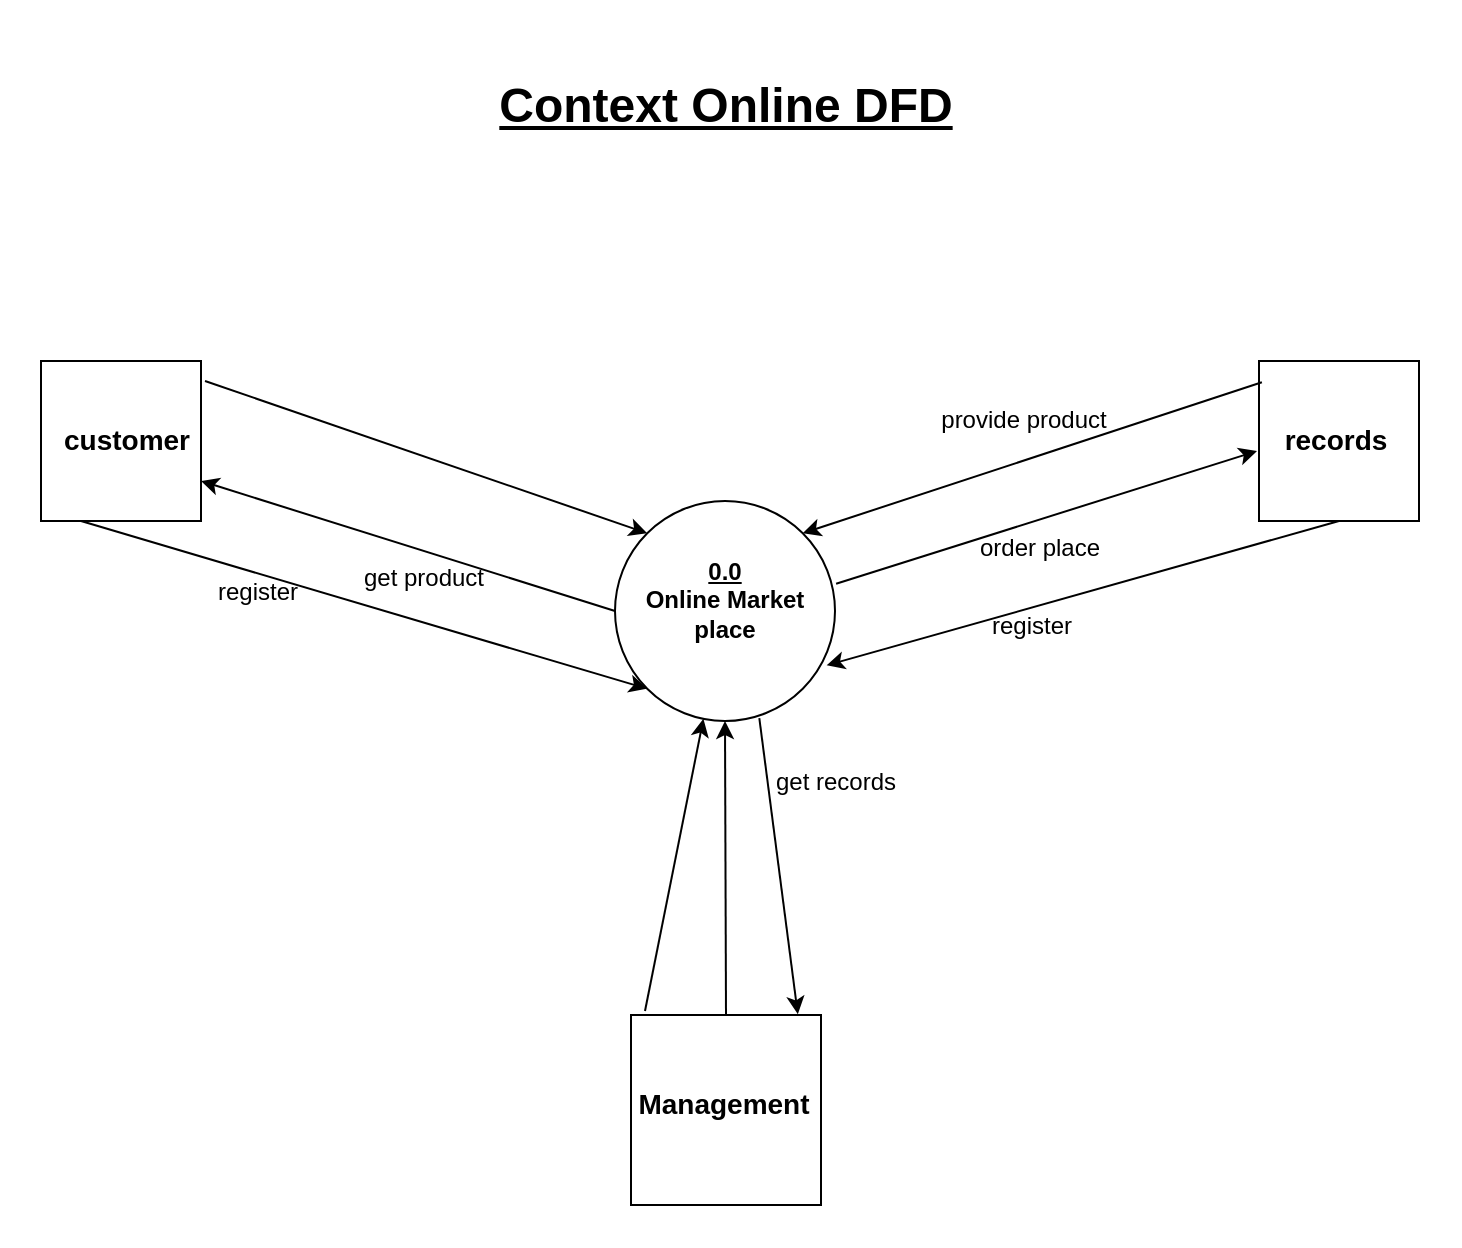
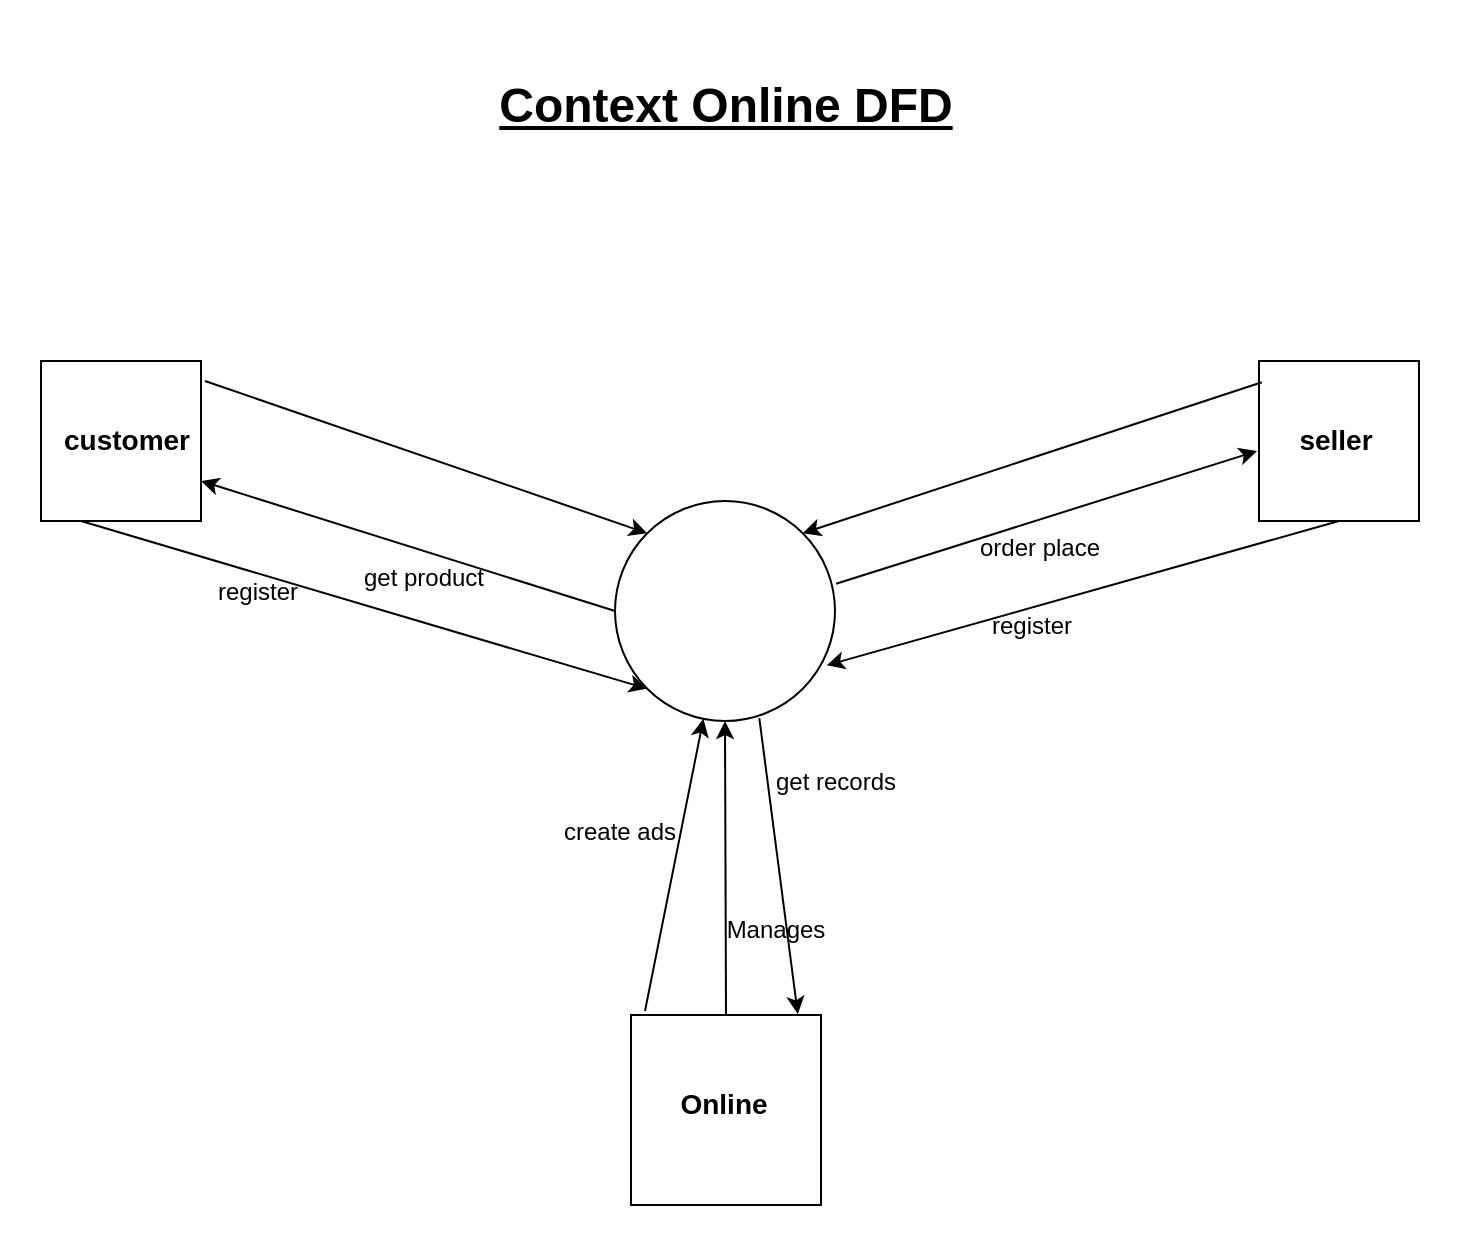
- <mxCell id="9" value="provide product" style="text;html=1;strokeColor=none;fillColor=none;align=center;verticalAlign=middle;whiteSpace=wrap;rounded=0;" parent="1" vertex="1"><mxGeometry x="457" y="200" width="110" height="20" as="geometry" /></mxCell>
- <mxCell id="8" value="&lt;b&gt;&lt;font style=&quot;font-size: 14px&quot;&gt;records&lt;/font&gt;&lt;/b&gt;" style="text;html=1;strokeColor=none;fillColor=none;align=center;verticalAlign=middle;whiteSpace=wrap;rounded=0;" parent="1" vertex="1"><mxGeometry x="628" y="210" width="80" height="20" as="geometry" /></mxCell>
+ <mxCell id="8" value="&lt;b&gt;&lt;font style=&quot;font-size: 14px&quot;&gt;seller&lt;/font&gt;&lt;/b&gt;" style="text;html=1;strokeColor=none;fillColor=none;align=center;verticalAlign=middle;whiteSpace=wrap;rounded=0;" parent="1" vertex="1"><mxGeometry x="628" y="210" width="80" height="20" as="geometry" /></mxCell>
- <mxCell id="3" value="&lt;u&gt;0.0&lt;/u&gt;&lt;br&gt;Online Market&lt;br&gt;place" style="text;html=1;resizable=0;autosize=1;align=center;verticalAlign=middle;points=[];fillColor=none;strokeColor=none;rounded=0;fontStyle=1;horizontal=1;" parent="1" vertex="1"><mxGeometry x="317" y="275" width="90" height="50" as="geometry" /></mxCell>
+ <mxCell id="18" value="create ads" style="text;html=1;strokeColor=none;fillColor=none;align=center;verticalAlign=middle;whiteSpace=wrap;rounded=0;" parent="1" vertex="1"><mxGeometry x="260" y="406" width="100" height="20" as="geometry" /></mxCell>
+ <mxCell id="20" value="Manages" style="text;html=1;strokeColor=none;fillColor=none;align=center;verticalAlign=middle;whiteSpace=wrap;rounded=0;" parent="1" vertex="1"><mxGeometry x="333" y="455" width="110" height="20" as="geometry" /></mxCell>
- <mxCell id="14" value="&lt;font style=&quot;font-size: 14px&quot;&gt;&lt;b&gt;Management&lt;/b&gt;&lt;/font&gt;" style="text;html=1;strokeColor=none;fillColor=none;align=center;verticalAlign=middle;whiteSpace=wrap;rounded=0;" parent="1" vertex="1"><mxGeometry x="312" y="541.5" width="100" height="20" as="geometry" /></mxCell>
+ <mxCell id="14" value="&lt;font style=&quot;font-size: 14px&quot;&gt;&lt;b&gt;Online&lt;/b&gt;&lt;/font&gt;" style="text;html=1;strokeColor=none;fillColor=none;align=center;verticalAlign=middle;whiteSpace=wrap;rounded=0;" parent="1" vertex="1"><mxGeometry x="312" y="541.5" width="100" height="20" as="geometry" /></mxCell>
